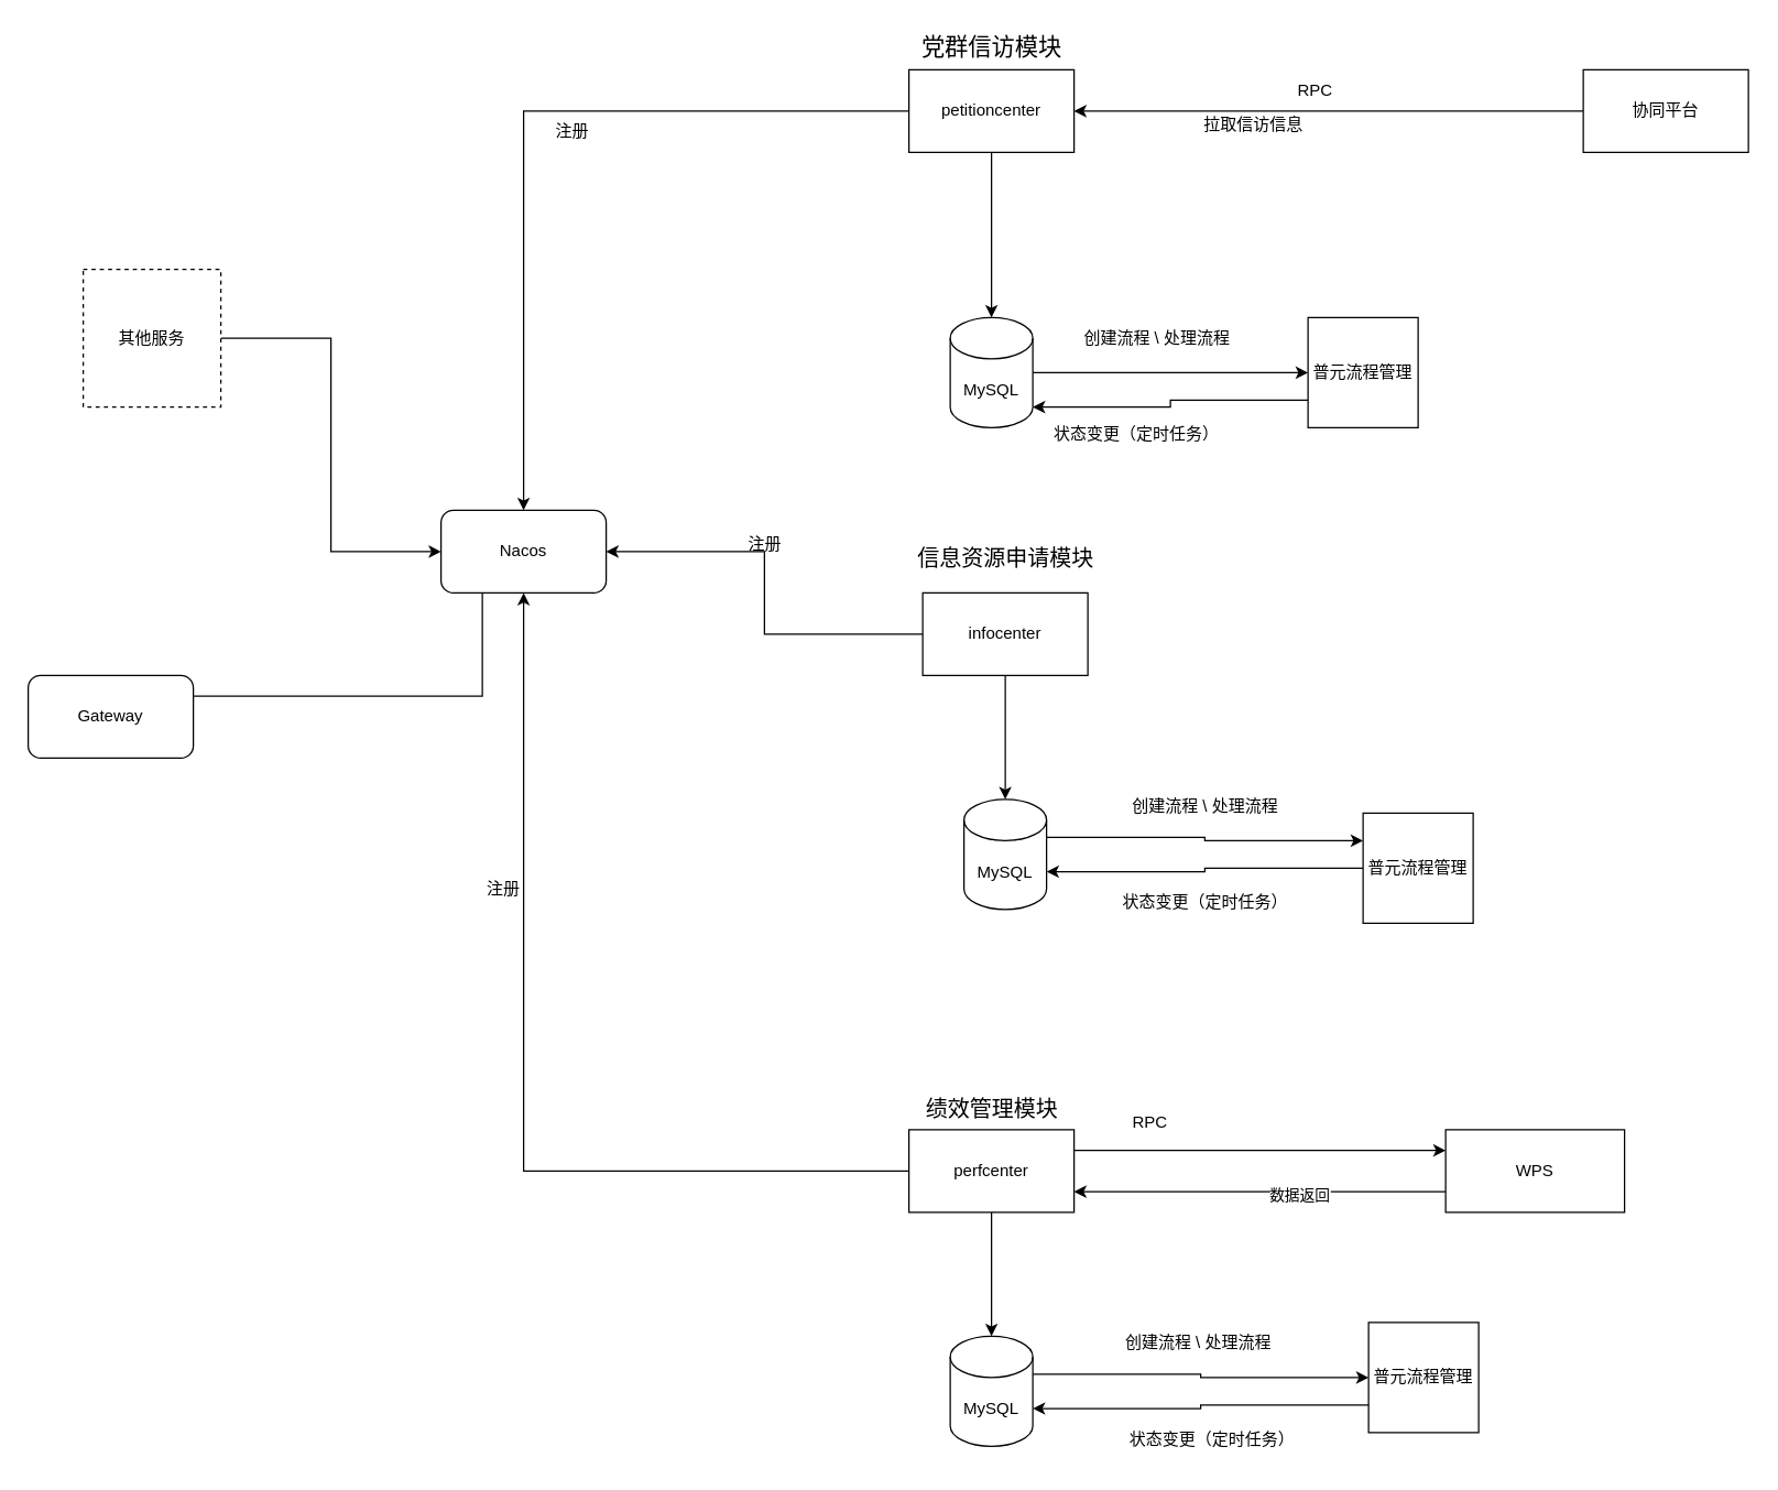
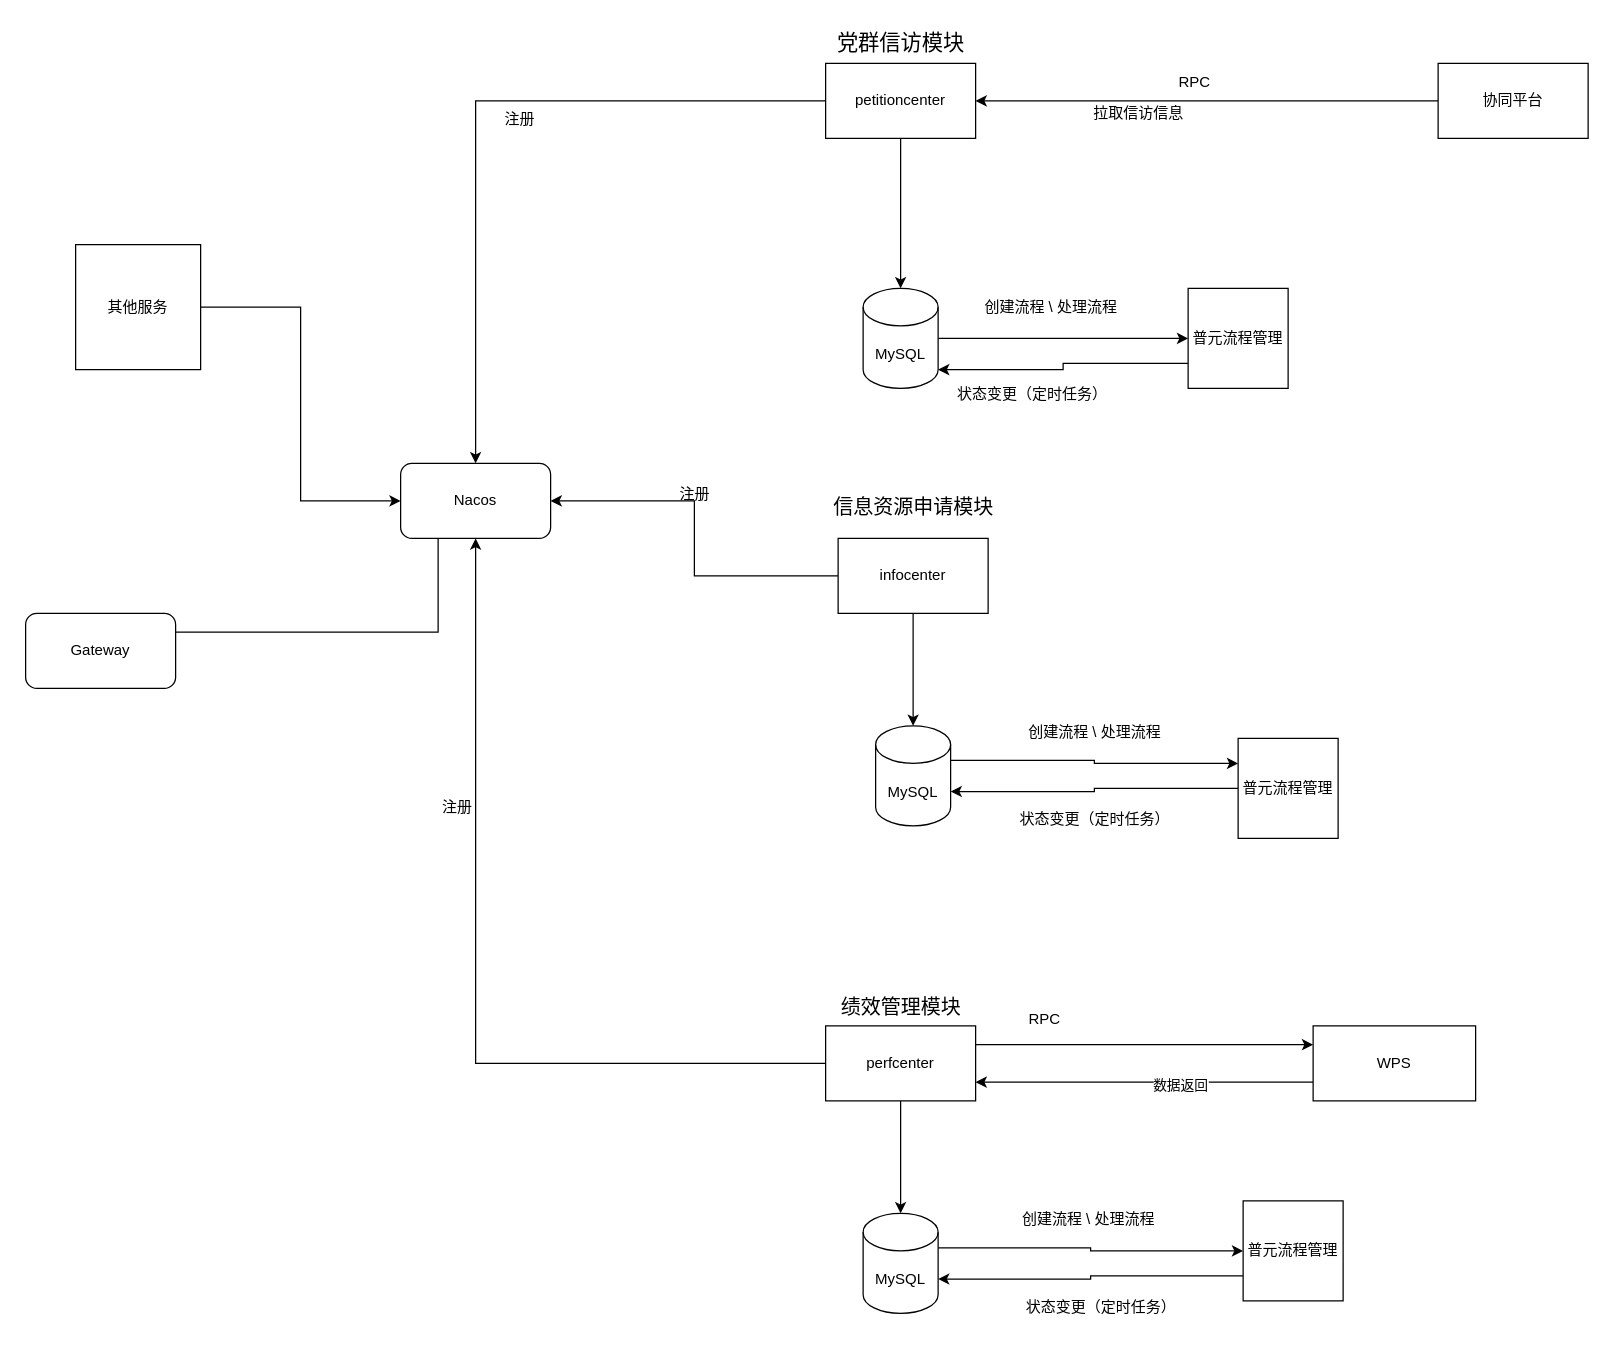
- <mxCell id="44" value="其他服务" style="whiteSpace=wrap;html=1;aspect=fixed;dashed=1;" vertex="1" parent="1"><mxGeometry x="60" y="195" width="100" height="100" as="geometry" /></mxCell>
+ <mxCell id="44" value="其他服务" style="whiteSpace=wrap;html=1;aspect=fixed;" vertex="1" parent="1"><mxGeometry x="60" y="195" width="100" height="100" as="geometry" /></mxCell>
